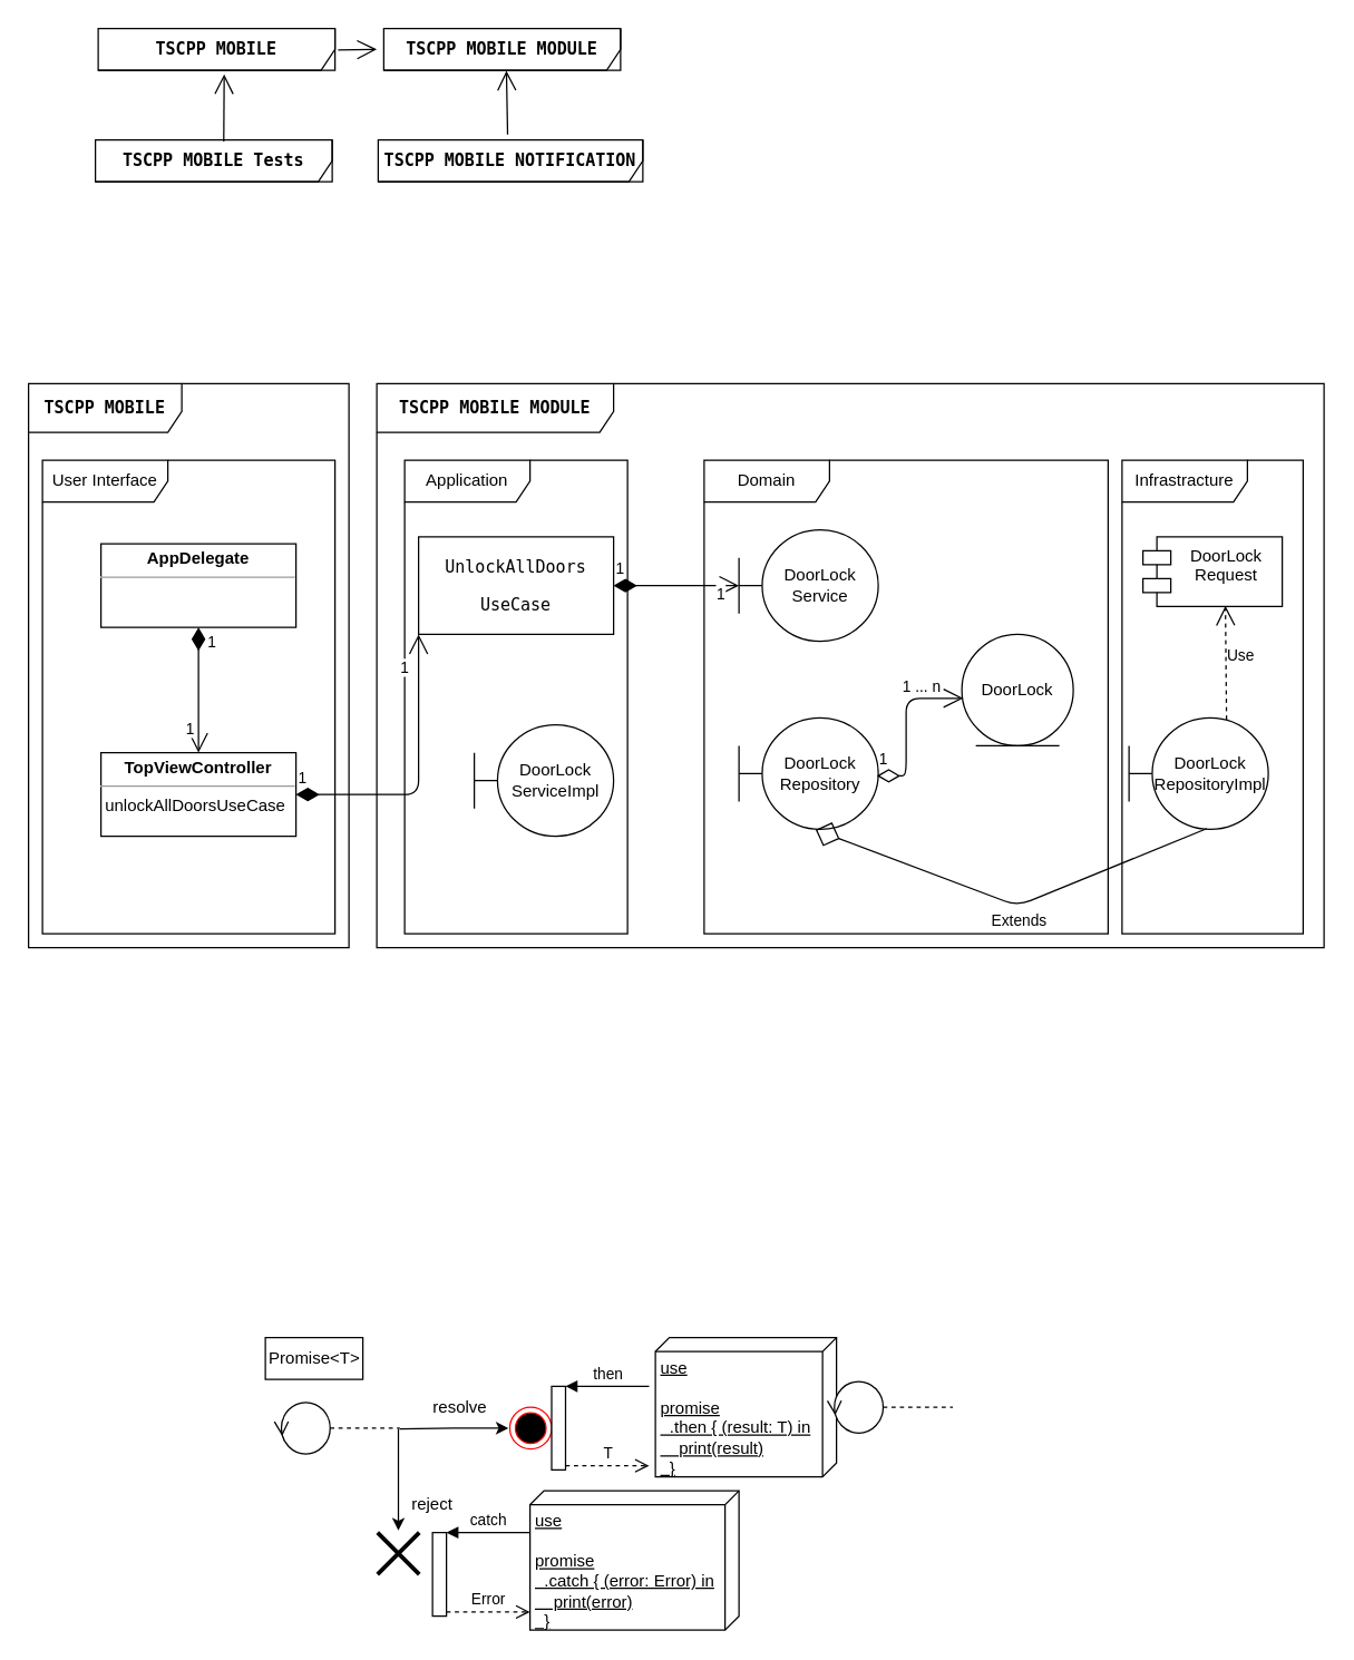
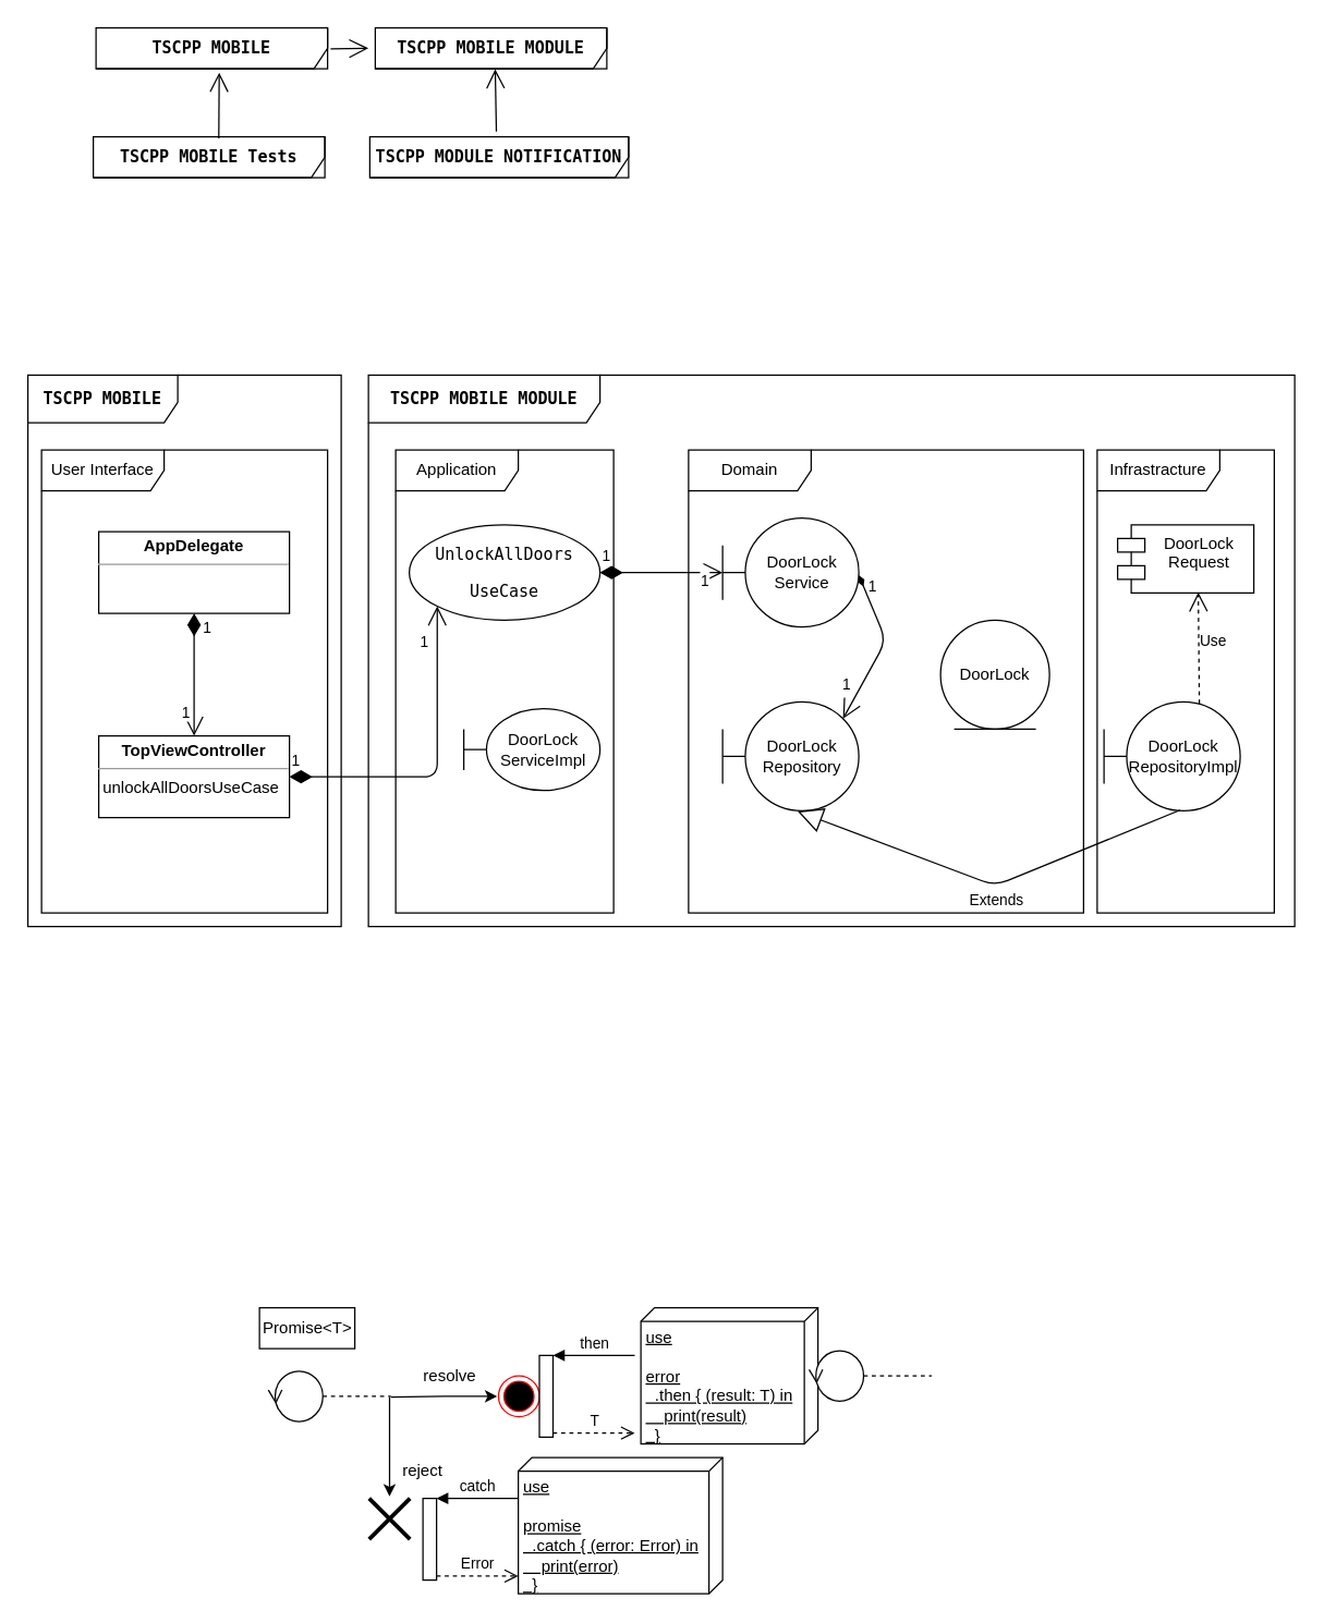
- <mxCell id="29" value="&lt;pre&gt;&lt;code&gt;&lt;b&gt;TSCPP MOBILE NOTIFICATION&lt;/b&gt;&lt;/code&gt;&lt;/pre&gt;" style="shape=umlFrame;whiteSpace=wrap;html=1;width=190;height=30;" vertex="1" parent="1"><mxGeometry x="271" y="100" width="190" height="30" as="geometry" /></mxCell>
+ <mxCell id="29" value="&lt;pre&gt;&lt;code&gt;&lt;b&gt;TSCPP MODULE NOTIFICATION&lt;/b&gt;&lt;/code&gt;&lt;/pre&gt;" style="shape=umlFrame;whiteSpace=wrap;html=1;width=190;height=30;" vertex="1" parent="1"><mxGeometry x="271" y="100" width="190" height="30" as="geometry" /></mxCell>
- <mxCell id="17" value="&lt;pre&gt;&lt;code&gt;UnlockAllDoors&lt;/code&gt;&lt;/pre&gt;&lt;pre&gt;&lt;code&gt;UseCase&lt;/code&gt;&lt;/pre&gt;" style="whiteSpace=wrap;html=1;rounded=0;" vertex="1" parent="1"><mxGeometry x="300" y="385" width="140" height="70" as="geometry" /></mxCell>
+ <mxCell id="17" value="&lt;pre&gt;&lt;code&gt;UnlockAllDoors&lt;/code&gt;&lt;/pre&gt;&lt;pre&gt;&lt;code&gt;UseCase&lt;/code&gt;&lt;/pre&gt;" style="ellipse;whiteSpace=wrap;html=1;" vertex="1" parent="1"><mxGeometry x="300" y="385" width="140" height="70" as="geometry" /></mxCell>
+ <mxCell id="10" value="1" style="endArrow=open;endSize=12;html=1;exitX=1;exitY=0.525;exitDx=0;exitDy=0;exitPerimeter=0;entryX=0.884;entryY=0.155;entryDx=0;entryDy=0;entryPerimeter=0;startArrow=diamondThin;startFill=1;" edge="1" parent="1" source="5" target="7"><mxGeometry x="-0.809" y="6" width="160" relative="1" as="geometry"><mxPoint x="684" y="440" as="sourcePoint" /><mxPoint x="844" y="440" as="targetPoint" /><Array as="points"><mxPoint x="650" y="470" /></Array><mxPoint as="offset" /></mxGeometry></mxCell>
+ <mxCell id="11" value="1" style="edgeLabel;html=1;align=center;verticalAlign=middle;resizable=0;points=[];" vertex="1" connectable="0" parent="10"><mxGeometry x="0.5" y="-1" relative="1" as="geometry"><mxPoint x="-11.6" as="offset" /></mxGeometry></mxCell>
- <mxCell id="8" value="1" style="endArrow=open;html=1;endSize=12;startArrow=diamondThin;startSize=14;startFill=0;edgeStyle=orthogonalEdgeStyle;align=left;verticalAlign=bottom;exitX=0.99;exitY=0.52;exitDx=0;exitDy=0;exitPerimeter=0;entryX=0.012;entryY=0.574;entryDx=0;entryDy=0;entryPerimeter=0;" edge="1" parent="1" source="7" target="6"><mxGeometry x="-1" y="3" relative="1" as="geometry"><mxPoint x="650" y="554.76" as="sourcePoint" /><mxPoint x="810" y="554.76" as="targetPoint" /><Array as="points"><mxPoint x="650" y="557" /><mxPoint x="650" y="501" /></Array></mxGeometry></mxCell>
- <mxCell id="9" value="1 ... n" style="edgeLabel;html=1;align=center;verticalAlign=middle;resizable=0;points=[];" vertex="1" connectable="0" parent="8"><mxGeometry x="0.733" relative="1" as="geometry"><mxPoint x="-15" y="-8" as="offset" /></mxGeometry></mxCell>
- <mxCell id="12" value="DoorLock&lt;br&gt;ServiceImpl" style="shape=umlBoundary;whiteSpace=wrap;html=1;" vertex="1" parent="1"><mxGeometry x="340" y="520" width="100" height="80" as="geometry" /></mxCell>
+ <mxCell id="12" value="DoorLock&lt;br&gt;ServiceImpl" style="shape=umlBoundary;whiteSpace=wrap;html=1;" vertex="1" parent="1"><mxGeometry x="340" y="520" width="100" height="60" as="geometry" /></mxCell>
- <mxCell id="15" value="Extends" style="endArrow=diamond;endSize=16;endFill=0;html=1;exitX=0.558;exitY=0.994;exitDx=0;exitDy=0;exitPerimeter=0;entryX=0.55;entryY=1.004;entryDx=0;entryDy=0;entryPerimeter=0;" edge="1" parent="1" source="14" target="7"><mxGeometry x="-0.018" y="10" width="160" relative="1" as="geometry"><mxPoint x="780" y="680" as="sourcePoint" /><mxPoint x="940" y="680" as="targetPoint" /><Array as="points"><mxPoint x="730" y="650" /></Array><mxPoint x="6" y="2" as="offset" /></mxGeometry></mxCell>
+ <mxCell id="15" value="Extends" style="endArrow=block;endSize=16;endFill=0;html=1;exitX=0.558;exitY=0.994;exitDx=0;exitDy=0;exitPerimeter=0;entryX=0.55;entryY=1.004;entryDx=0;entryDy=0;entryPerimeter=0;" edge="1" parent="1" source="14" target="7"><mxGeometry x="-0.018" y="10" width="160" relative="1" as="geometry"><mxPoint x="780" y="680" as="sourcePoint" /><mxPoint x="940" y="680" as="targetPoint" /><Array as="points"><mxPoint x="730" y="650" /></Array><mxPoint x="6" y="2" as="offset" /></mxGeometry></mxCell>
- <mxCell id="50" value="use&lt;br&gt;&lt;br&gt;promise&lt;br&gt;&amp;nbsp; .then { (result: T) in&lt;br&gt;&amp;nbsp; &amp;nbsp; print(result)&lt;br&gt;&amp;nbsp; }" style="verticalAlign=top;align=left;spacingTop=8;spacingLeft=2;spacingRight=12;shape=cube;size=10;direction=south;fontStyle=4;html=1;" vertex="1" parent="1"><mxGeometry x="470" y="960" width="130" height="100" as="geometry" /></mxCell>
+ <mxCell id="50" value="use&lt;br&gt;&lt;br&gt;error&lt;br&gt;&amp;nbsp; .then { (result: T) in&lt;br&gt;&amp;nbsp; &amp;nbsp; print(result)&lt;br&gt;&amp;nbsp; }" style="verticalAlign=top;align=left;spacingTop=8;spacingLeft=2;spacingRight=12;shape=cube;size=10;direction=south;fontStyle=4;html=1;" vertex="1" parent="1"><mxGeometry x="470" y="960" width="130" height="100" as="geometry" /></mxCell>
